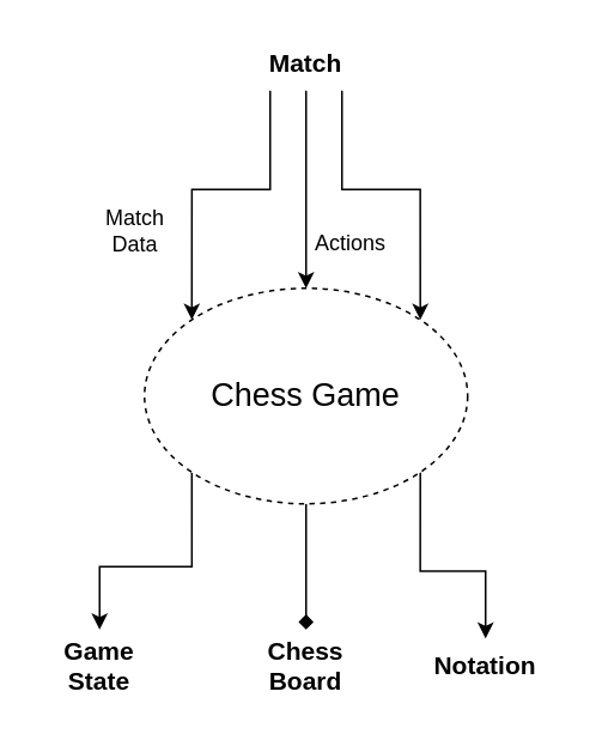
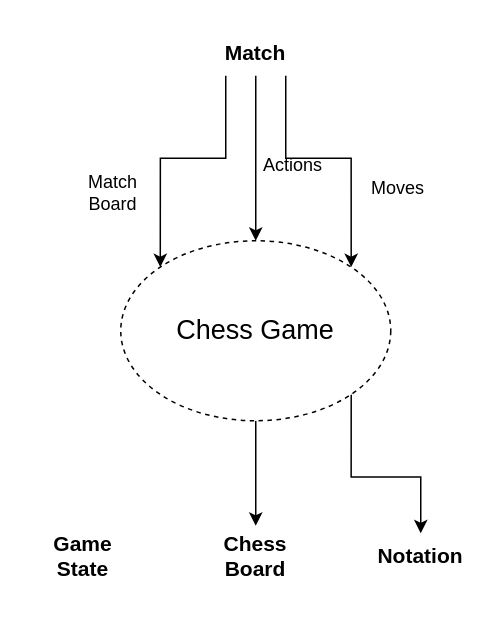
+ <mxCell id="10" value="Moves" style="text;html=1;strokeColor=none;fillColor=none;align=center;verticalAlign=middle;whiteSpace=wrap;rounded=0;" parent="1" vertex="1"><mxGeometry x="240" y="110" width="50" height="30" as="geometry" /></mxCell>
- <mxCell id="11" value="Match Data" style="text;html=1;strokeColor=none;fillColor=none;align=center;verticalAlign=middle;whiteSpace=wrap;rounded=0;" parent="1" vertex="1"><mxGeometry x="50" y="110" width="50" height="35" as="geometry" /></mxCell>
+ <mxCell id="11" value="Match Board" style="text;html=1;strokeColor=none;fillColor=none;align=center;verticalAlign=middle;whiteSpace=wrap;rounded=0;" parent="1" vertex="1"><mxGeometry x="50" y="110" width="50" height="35" as="geometry" /></mxCell>
- <mxCell id="15" value="Actions" style="text;html=1;strokeColor=none;fillColor=none;align=center;verticalAlign=middle;whiteSpace=wrap;rounded=0;" parent="1" vertex="1"><mxGeometry x="170" y="120" width="50" height="30" as="geometry" /></mxCell>
+ <mxCell id="15" value="Actions" style="text;html=1;strokeColor=none;fillColor=none;align=center;verticalAlign=middle;whiteSpace=wrap;rounded=0;" parent="1" vertex="1"><mxGeometry x="170" y="95" width="50" height="30" as="geometry" /></mxCell>
- <mxCell id="3" style="edgeStyle=orthogonalEdgeStyle;rounded=0;orthogonalLoop=1;jettySize=auto;html=1;exitX=0;exitY=1;exitDx=0;exitDy=0;entryX=0.5;entryY=0;entryDx=0;entryDy=0;" parent="1" source="5" target="14" edge="1"><mxGeometry relative="1" as="geometry" /></mxCell>
- <mxCell id="2" style="edgeStyle=orthogonalEdgeStyle;rounded=0;orthogonalLoop=1;jettySize=auto;html=1;exitX=0.5;exitY=1;exitDx=0;exitDy=0;endArrow=diamond;" parent="1" source="5" target="12" edge="1"><mxGeometry relative="1" as="geometry" /></mxCell>
+ <mxCell id="2" style="edgeStyle=orthogonalEdgeStyle;rounded=0;orthogonalLoop=1;jettySize=auto;html=1;exitX=0.5;exitY=1;exitDx=0;exitDy=0;" parent="1" source="5" target="12" edge="1"><mxGeometry relative="1" as="geometry" /></mxCell>
- <mxCell id="13" value="&lt;font style=&quot;font-size: 14px&quot;&gt;&lt;b&gt;Notation&lt;/b&gt;&lt;/font&gt;" style="text;html=1;strokeColor=none;fillColor=none;align=center;verticalAlign=middle;whiteSpace=wrap;rounded=0;" parent="1" vertex="1"><mxGeometry x="240" y="355" width="60" height="30" as="geometry" /></mxCell>
+ <mxCell id="13" value="&lt;font style=&quot;font-size: 14px&quot;&gt;&lt;b&gt;Notation&lt;/b&gt;&lt;/font&gt;" style="text;html=1;strokeColor=none;fillColor=none;align=center;verticalAlign=middle;whiteSpace=wrap;rounded=0;" parent="1" vertex="1"><mxGeometry x="250" y="355" width="60" height="30" as="geometry" /></mxCell>
